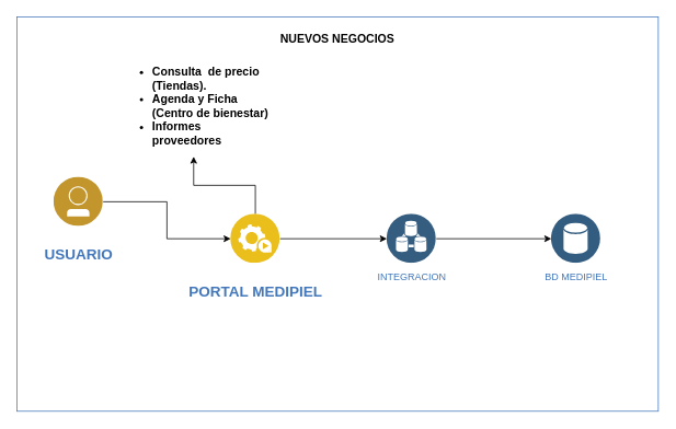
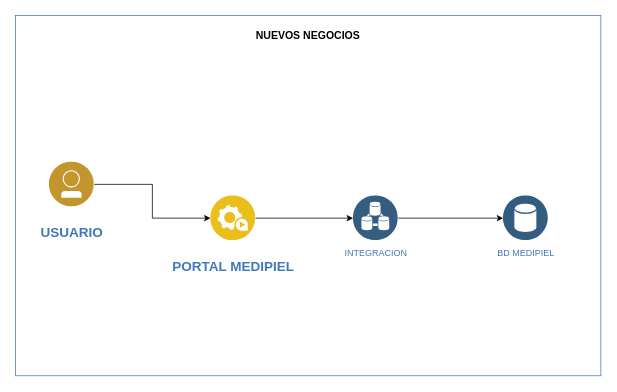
- <mxCell id="11" value="&lt;h1&gt;&lt;/h1&gt;&lt;h5&gt;&lt;/h5&gt;&lt;h6&gt;&lt;/h6&gt;&lt;h3&gt;&lt;ul&gt;&lt;li&gt;Consulta&amp;nbsp; de precio (Tiendas).&lt;/li&gt;&lt;li&gt;Agenda y Ficha (Centro de bienestar)&lt;/li&gt;&lt;li&gt;Informes proveedores&lt;/li&gt;&lt;/ul&gt;&lt;/h3&gt;" style="text;html=1;strokeColor=none;fillColor=none;spacing=5;spacingTop=-20;whiteSpace=wrap;overflow=hidden;rounded=0;align=left;" vertex="1" parent="2"><mxGeometry x="120" y="50" width="190" height="120" as="geometry" /></mxCell>
- <mxCell id="5" style="edgeStyle=orthogonalEdgeStyle;rounded=0;orthogonalLoop=1;jettySize=auto;html=1;entryX=0.5;entryY=1;entryDx=0;entryDy=0;" edge="1" parent="2" source="6" target="11"><mxGeometry relative="1" as="geometry" /></mxCell>
